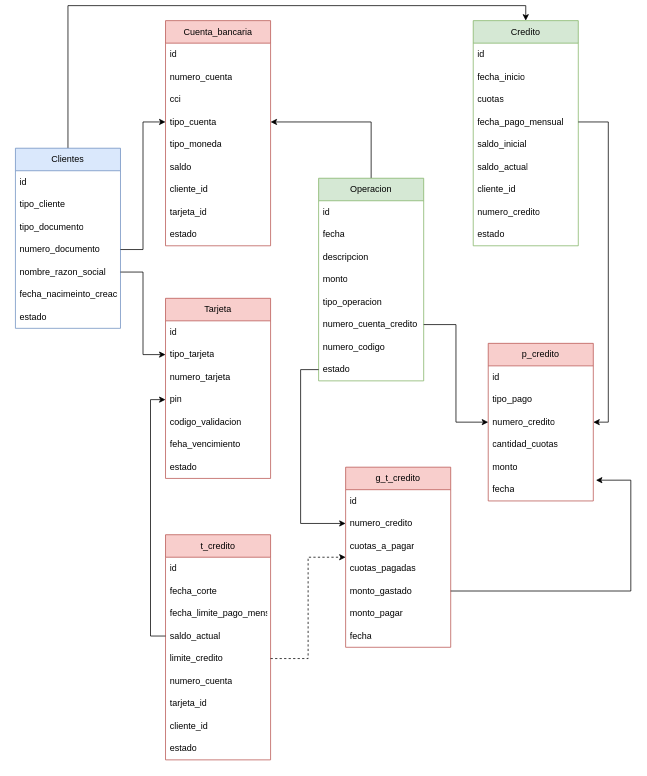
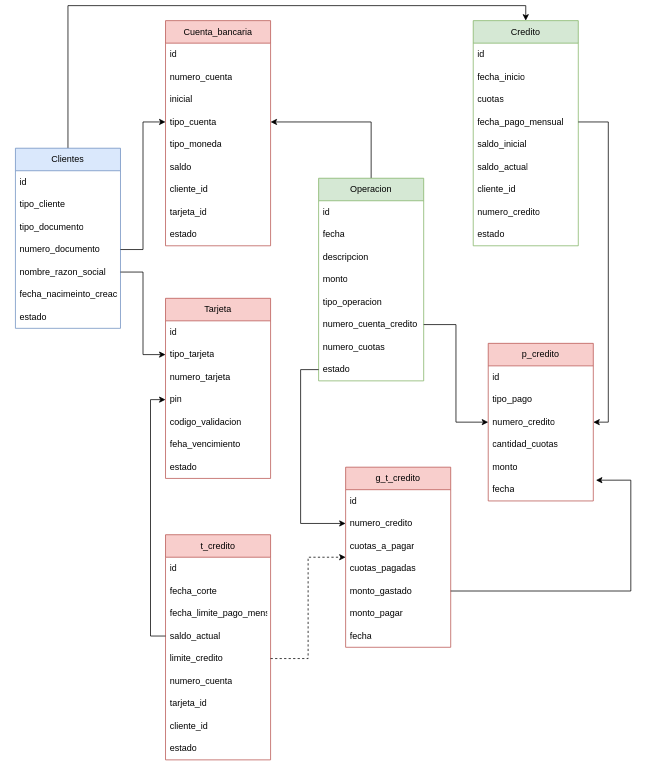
- <mxCell id="24" value="cci" style="text;strokeColor=none;fillColor=none;align=left;verticalAlign=middle;spacingLeft=4;spacingRight=4;overflow=hidden;points=[[0,0.5],[1,0.5]];portConstraint=eastwest;rotatable=0;whiteSpace=wrap;html=1;" parent="21" vertex="1"><mxGeometry y="90" width="140" height="30" as="geometry" /></mxCell>
+ <mxCell id="24" value="inicial" style="text;strokeColor=none;fillColor=none;align=left;verticalAlign=middle;spacingLeft=4;spacingRight=4;overflow=hidden;points=[[0,0.5],[1,0.5]];portConstraint=eastwest;rotatable=0;whiteSpace=wrap;html=1;" parent="21" vertex="1"><mxGeometry y="90" width="140" height="30" as="geometry" /></mxCell>
- <mxCell id="39" value="numero_codigo" style="text;strokeColor=none;fillColor=none;align=left;verticalAlign=middle;spacingLeft=4;spacingRight=4;overflow=hidden;points=[[0,0.5],[1,0.5]];portConstraint=eastwest;rotatable=0;whiteSpace=wrap;html=1;" parent="32" vertex="1"><mxGeometry y="210" width="140" height="30" as="geometry" /></mxCell>
+ <mxCell id="39" value="numero_cuotas" style="text;strokeColor=none;fillColor=none;align=left;verticalAlign=middle;spacingLeft=4;spacingRight=4;overflow=hidden;points=[[0,0.5],[1,0.5]];portConstraint=eastwest;rotatable=0;whiteSpace=wrap;html=1;" parent="32" vertex="1"><mxGeometry y="210" width="140" height="30" as="geometry" /></mxCell>
